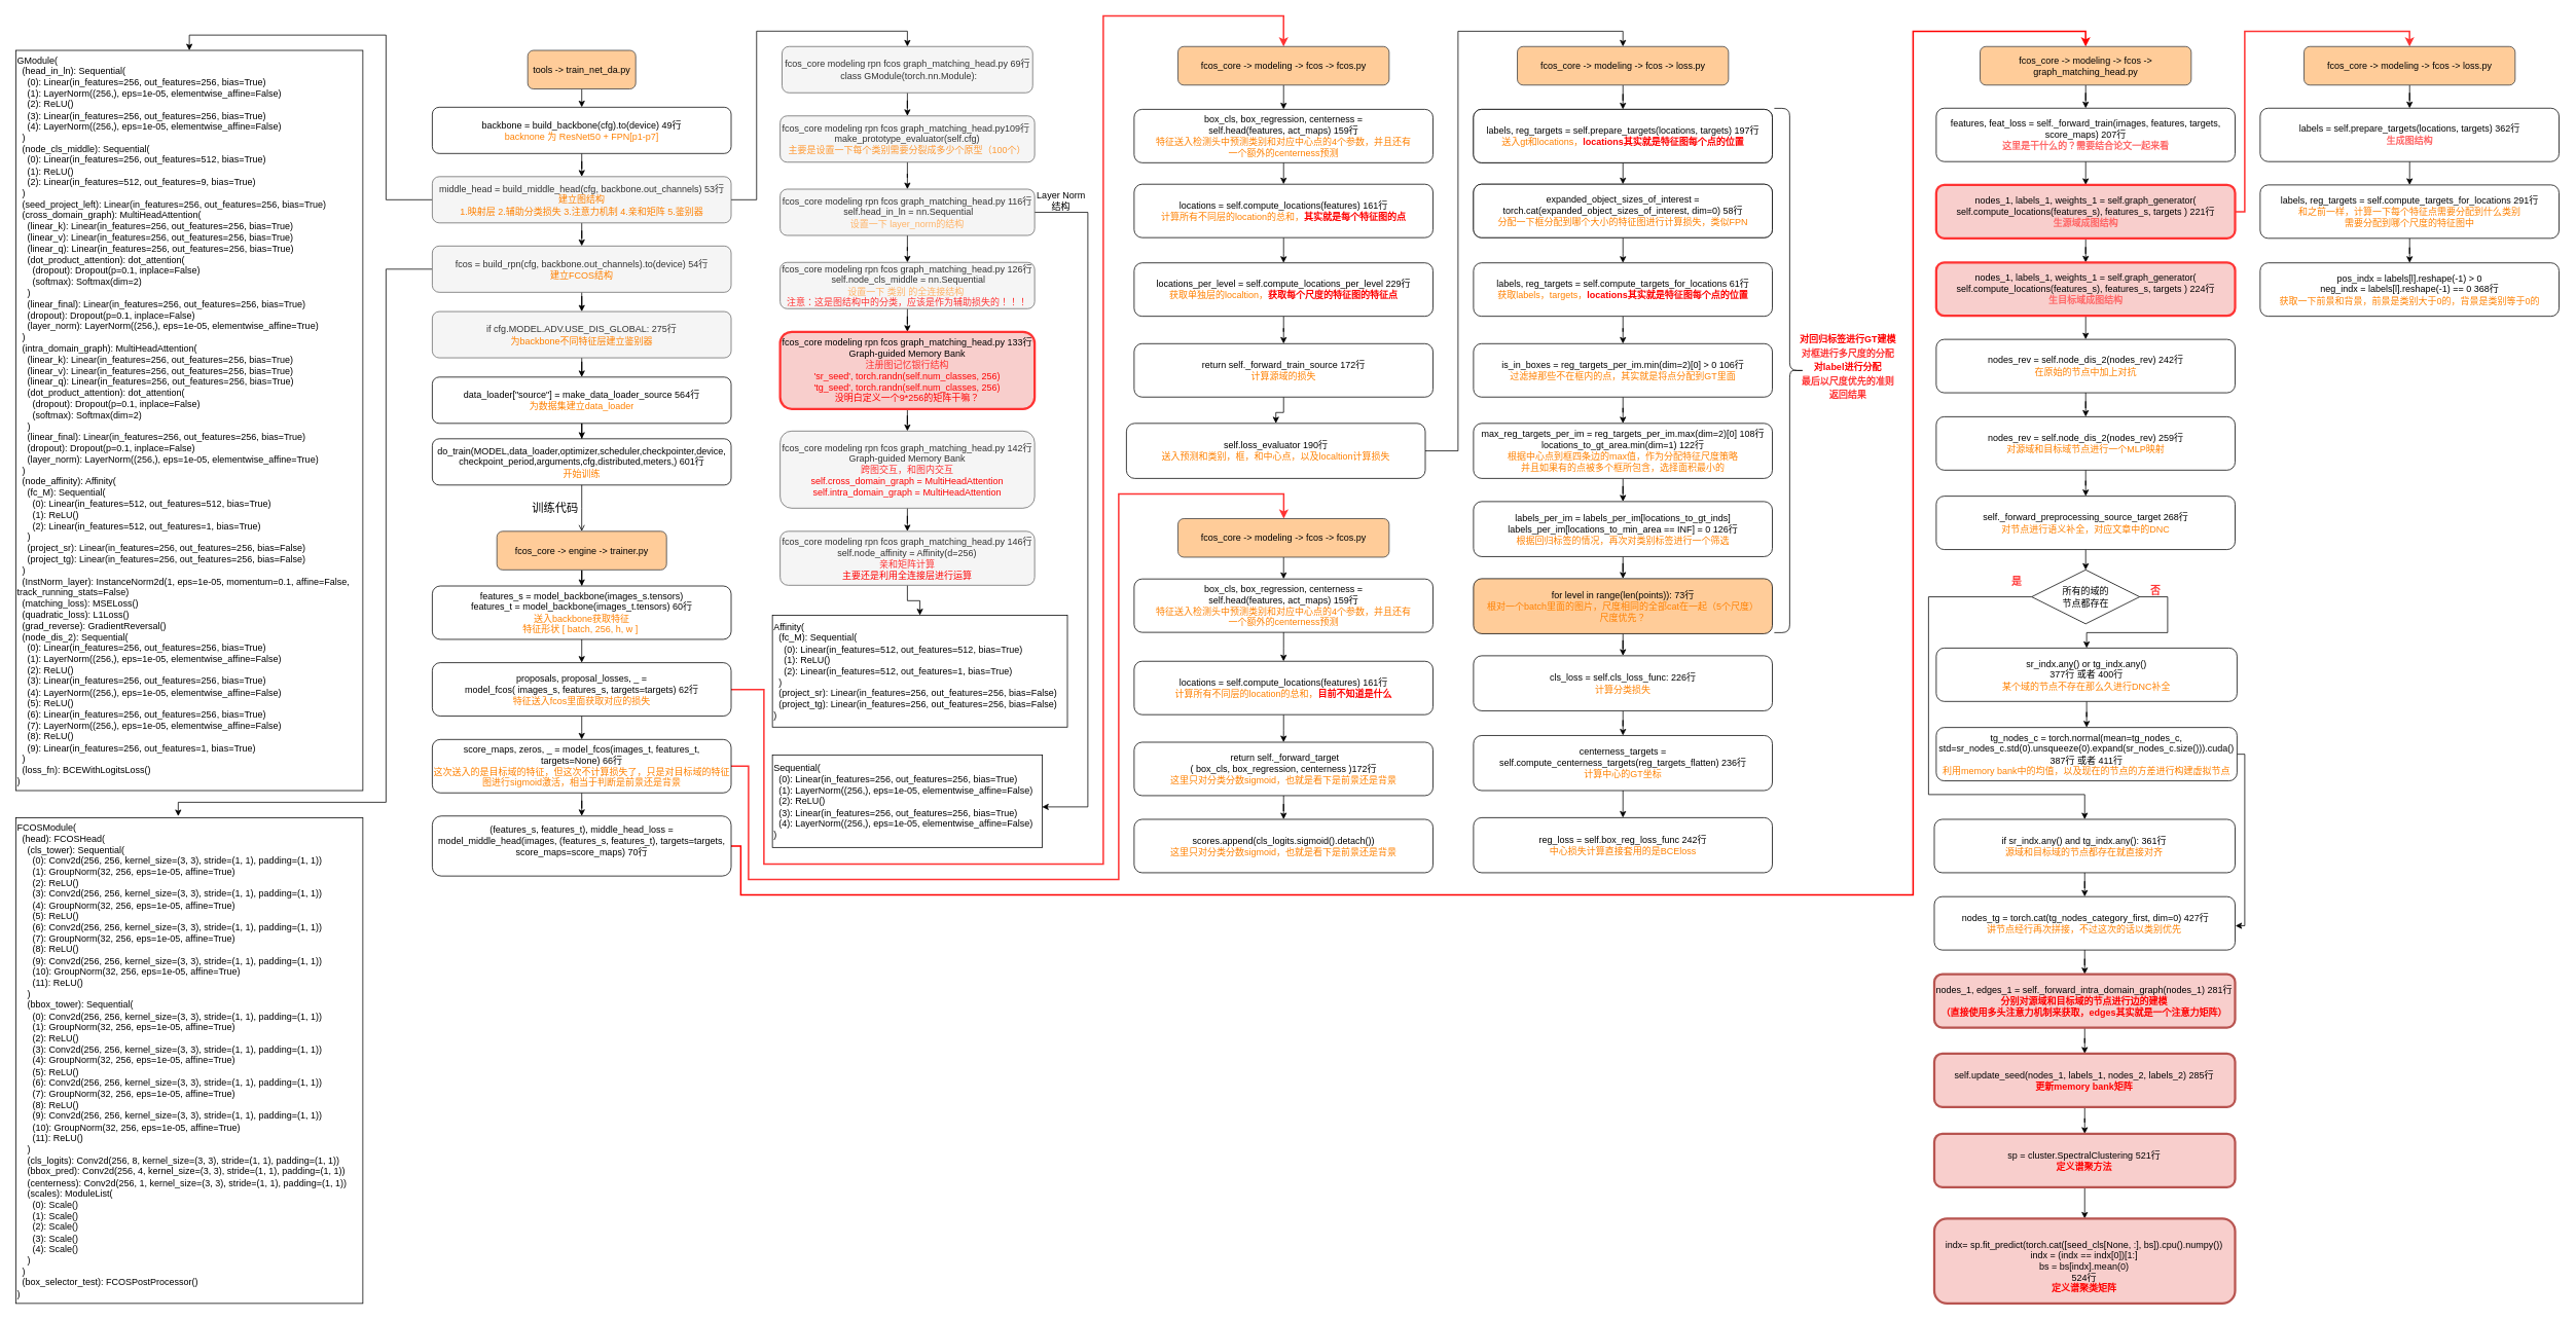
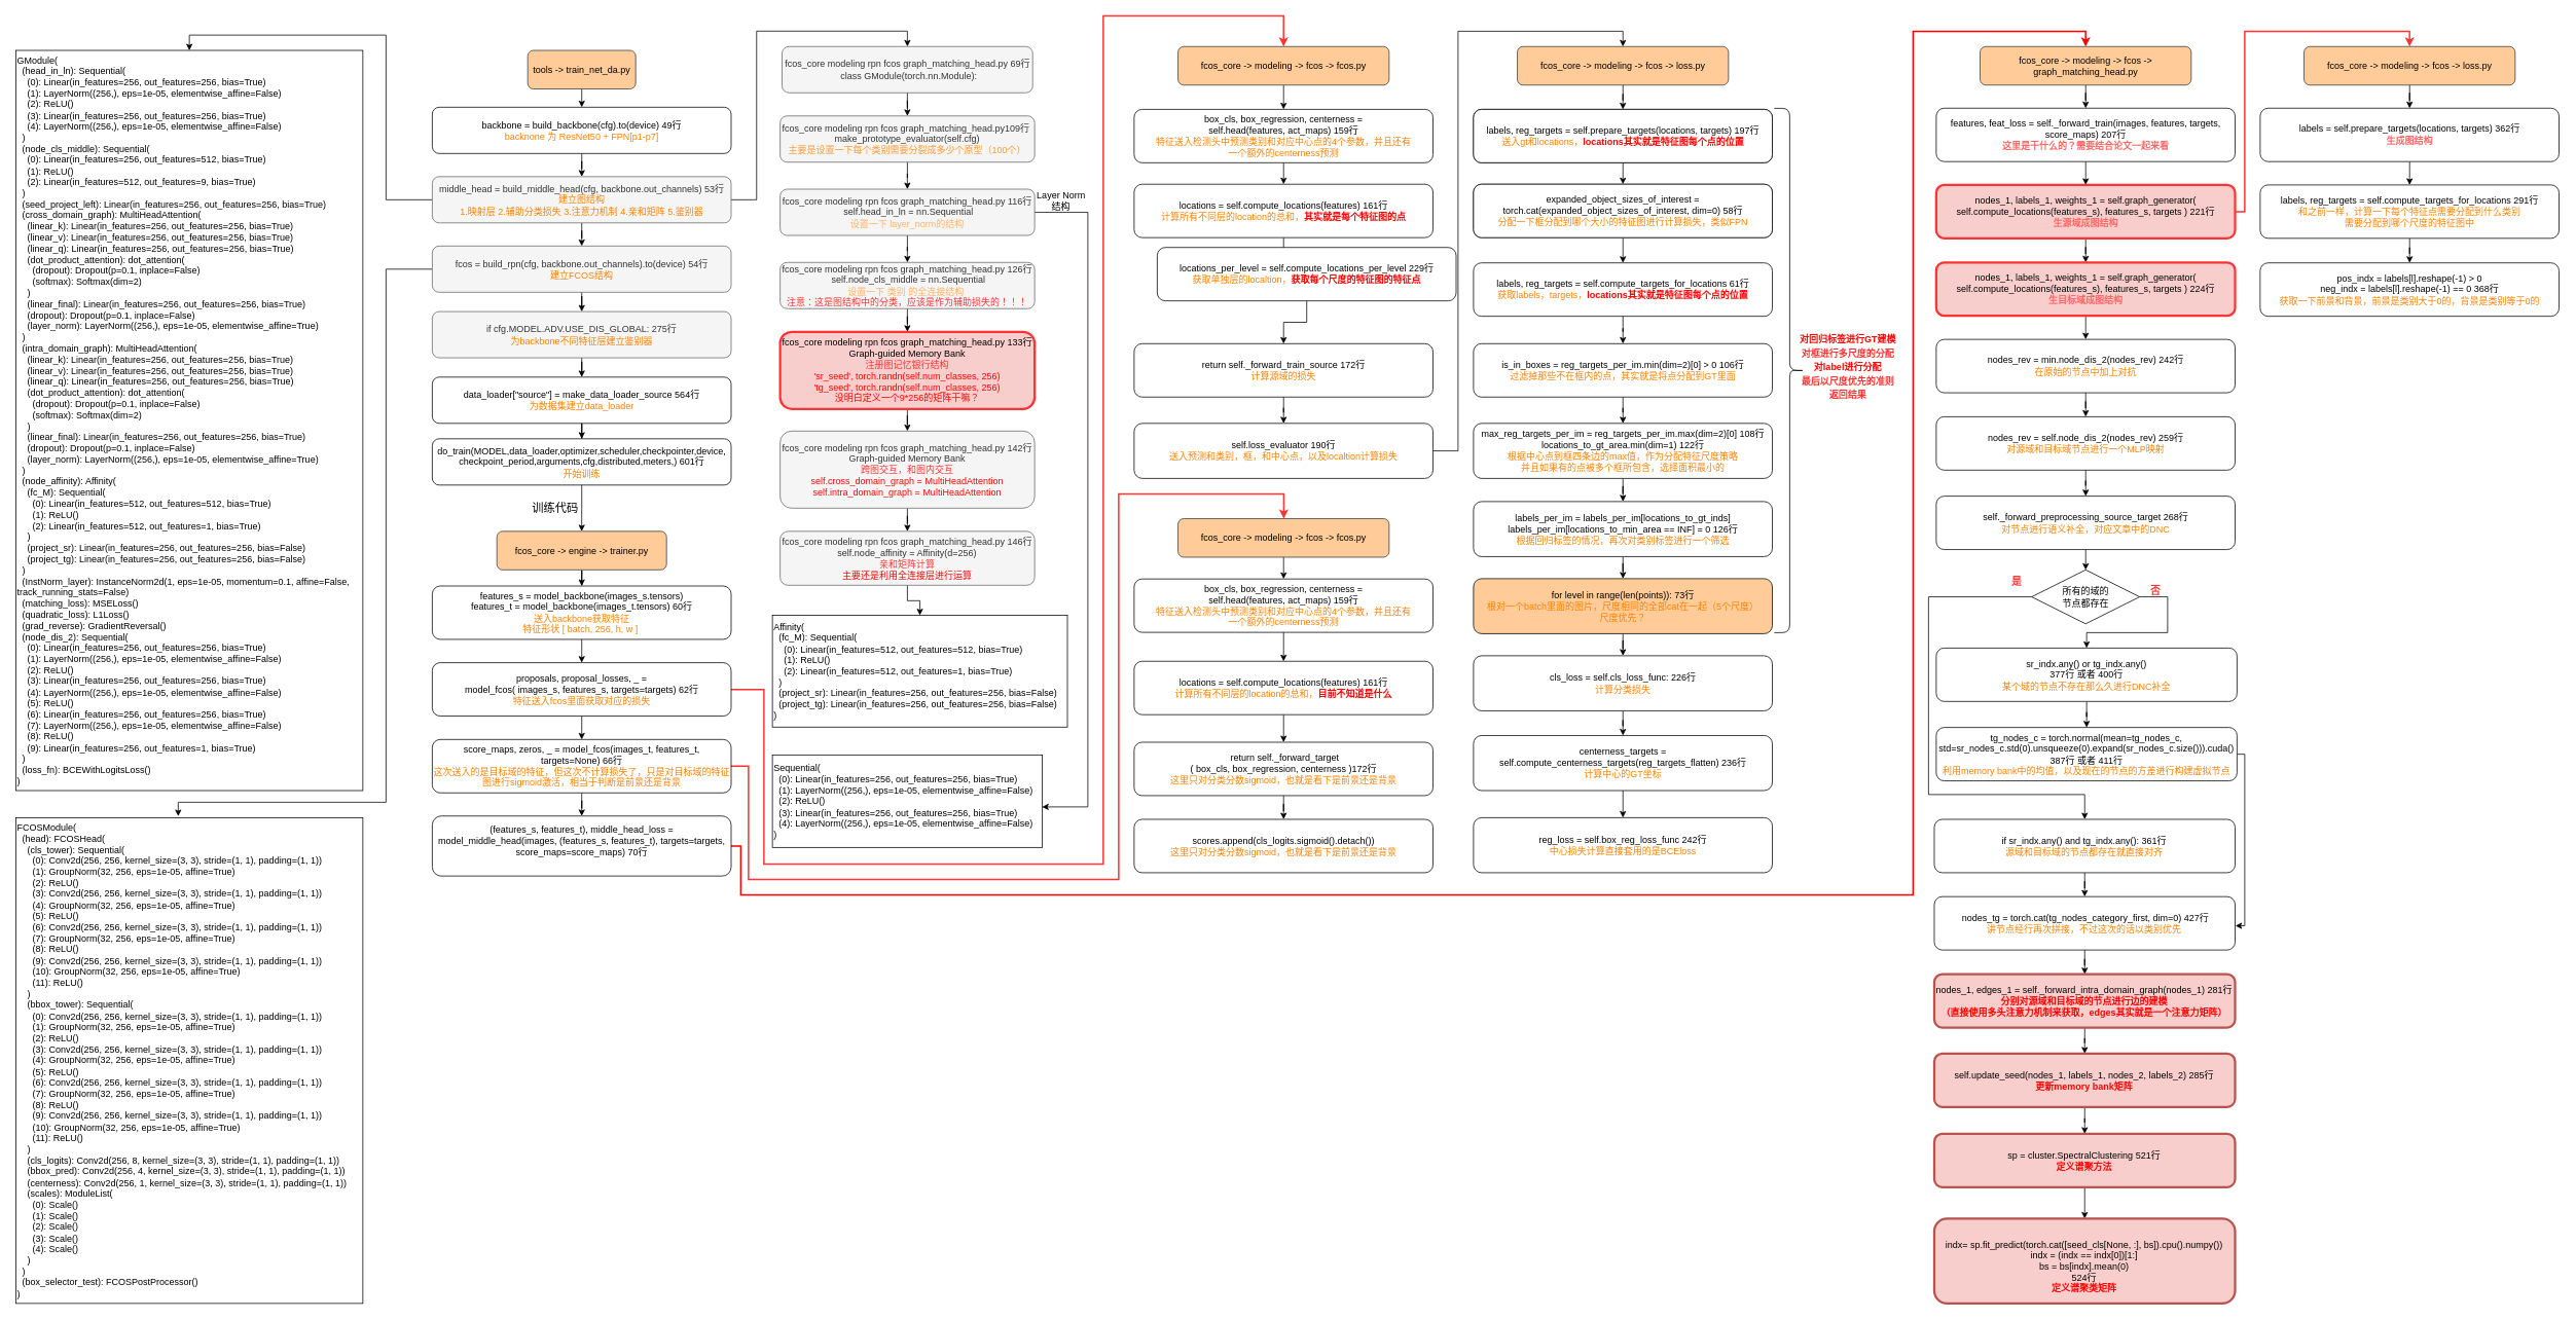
- <mxCell id="59" value="locations_per_level = self.compute_locations_per_level 229行&lt;br&gt;&lt;font color=&quot;#ff8000&quot;&gt;获取单独层的localtion&lt;/font&gt;&lt;font color=&quot;#ff8000&quot;&gt;，&lt;/font&gt;&lt;font color=&quot;#ff0000&quot;&gt;&lt;b&gt;获取每个尺度的特征图的特征点&lt;/b&gt;&lt;/font&gt;&lt;font color=&quot;#ff8000&quot;&gt;&lt;br&gt;&lt;/font&gt;" style="whiteSpace=wrap;html=1;rounded=1;" parent="1" vertex="1"><mxGeometry x="1470" y="340.45" width="387.5" height="69.25" as="geometry" /></mxCell>
+ <mxCell id="59" value="locations_per_level = self.compute_locations_per_level 229行&lt;br&gt;&lt;font color=&quot;#ff8000&quot;&gt;获取单独层的localtion&lt;/font&gt;&lt;font color=&quot;#ff8000&quot;&gt;，&lt;/font&gt;&lt;font color=&quot;#ff0000&quot;&gt;&lt;b&gt;获取每个尺度的特征图的特征点&lt;/b&gt;&lt;/font&gt;&lt;font color=&quot;#ff8000&quot;&gt;&lt;br&gt;&lt;/font&gt;" style="whiteSpace=wrap;html=1;rounded=1;" parent="1" vertex="1"><mxGeometry x="1500" y="320.45" width="387.5" height="69.25" as="geometry" /></mxCell>
- <mxCell id="117" value="nodes_rev = self.node_dis_2(nodes_rev) 242行&lt;br&gt;&lt;font color=&quot;#ff8000&quot;&gt;在原始的节点中加上对抗&lt;/font&gt;" style="whiteSpace=wrap;html=1;rounded=1;" parent="1" vertex="1"><mxGeometry x="2509.99" y="439.68" width="387.5" height="69.25" as="geometry" /></mxCell>
+ <mxCell id="117" value="nodes_rev = min.node_dis_2(nodes_rev) 242行&lt;br&gt;&lt;font color=&quot;#ff8000&quot;&gt;在原始的节点中加上对抗&lt;/font&gt;" style="whiteSpace=wrap;html=1;rounded=1;" parent="1" vertex="1"><mxGeometry x="2509.99" y="439.68" width="387.5" height="69.25" as="geometry" /></mxCell>
- <mxCell id="63" value="self.loss_evaluator 190行&lt;br&gt;&lt;font color=&quot;#ff8000&quot;&gt;送入预测和类别，框，和中心点，以及localtion计算损失&lt;br&gt;&lt;/font&gt;" style="whiteSpace=wrap;html=1;rounded=1;" parent="1" vertex="1"><mxGeometry x="1460.01" y="548.6" width="387.5" height="71.4" as="geometry" /></mxCell>
+ <mxCell id="63" value="self.loss_evaluator 190行&lt;br&gt;&lt;font color=&quot;#ff8000&quot;&gt;送入预测和类别，框，和中心点，以及localtion计算损失&lt;br&gt;&lt;/font&gt;" style="whiteSpace=wrap;html=1;rounded=1;" parent="1" vertex="1"><mxGeometry x="1470.01" y="548.6" width="387.5" height="71.4" as="geometry" /></mxCell>
- <mxCell id="50" style="edgeStyle=orthogonalEdgeStyle;rounded=0;orthogonalLoop=1;jettySize=auto;html=1;entryX=0.5;entryY=0;entryDx=0;entryDy=0;strokeColor=#000000;strokeWidth=1;fontSize=15;fontColor=#FF8000;endArrow=open;" parent="49" source="38" target="40" edge="1"><mxGeometry relative="1" as="geometry" /></mxCell>
+ <mxCell id="50" style="edgeStyle=orthogonalEdgeStyle;rounded=0;orthogonalLoop=1;jettySize=auto;html=1;entryX=0.5;entryY=0;entryDx=0;entryDy=0;strokeColor=#000000;strokeWidth=1;fontSize=15;fontColor=#FF8000;" parent="49" source="38" target="40" edge="1"><mxGeometry relative="1" as="geometry" /></mxCell>
